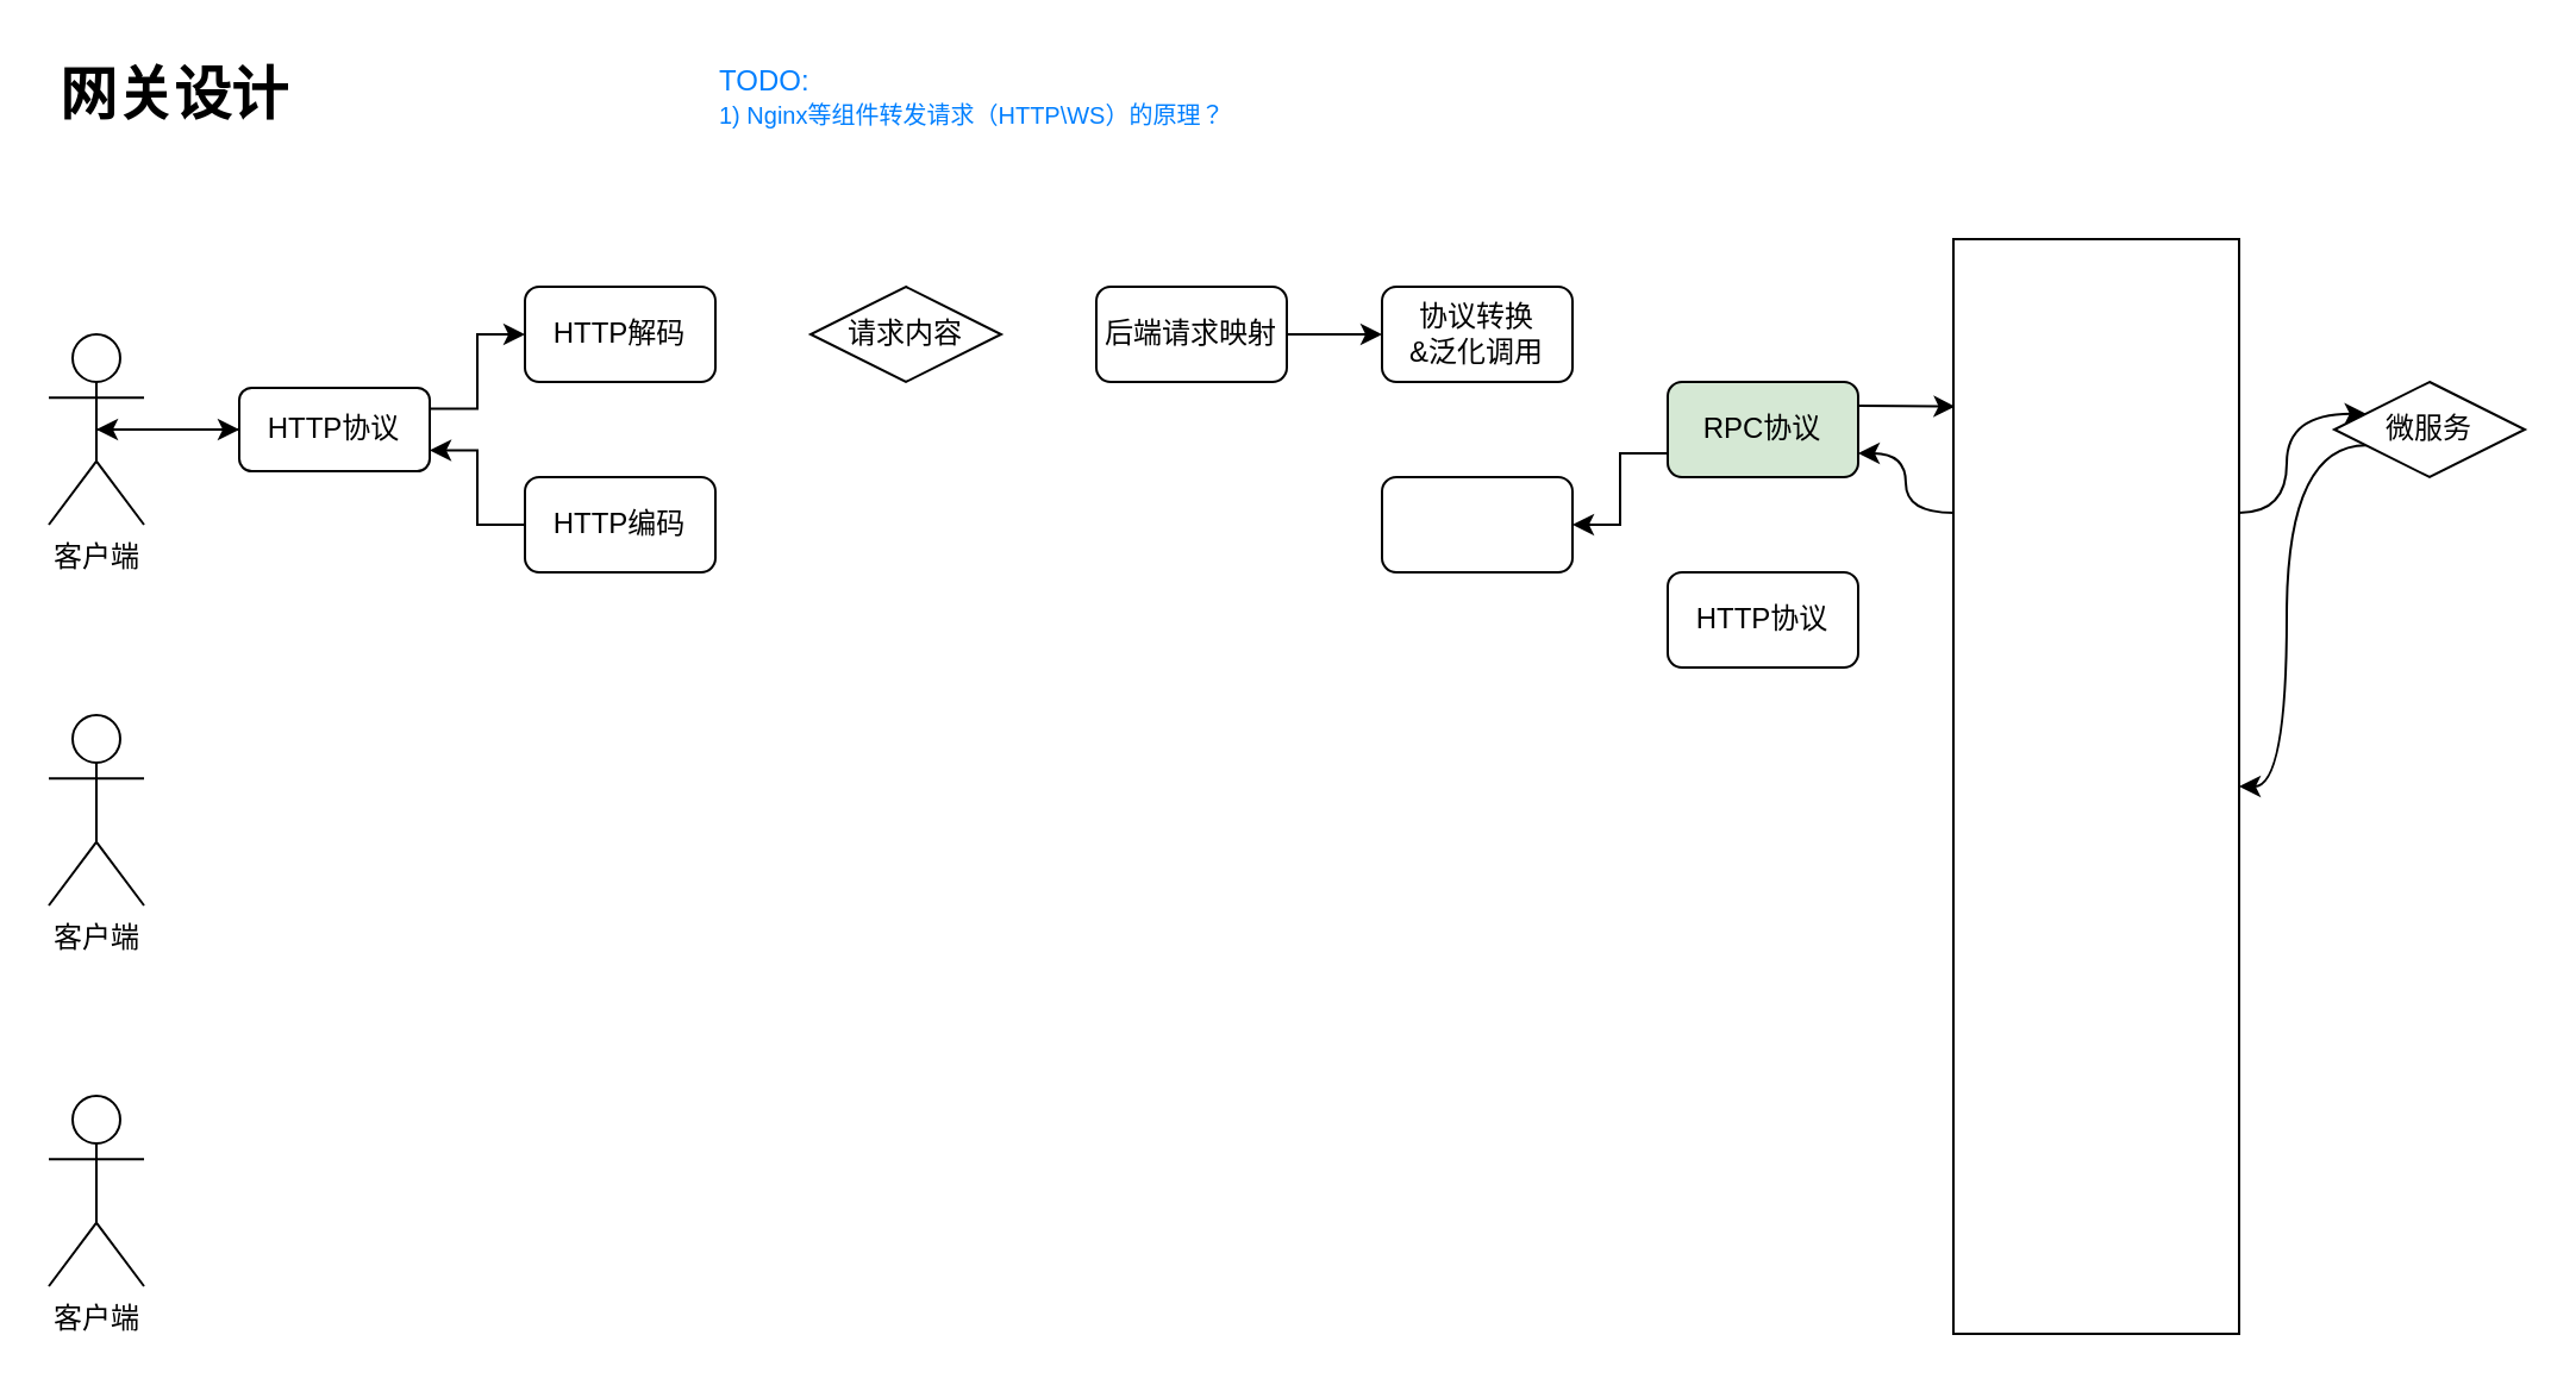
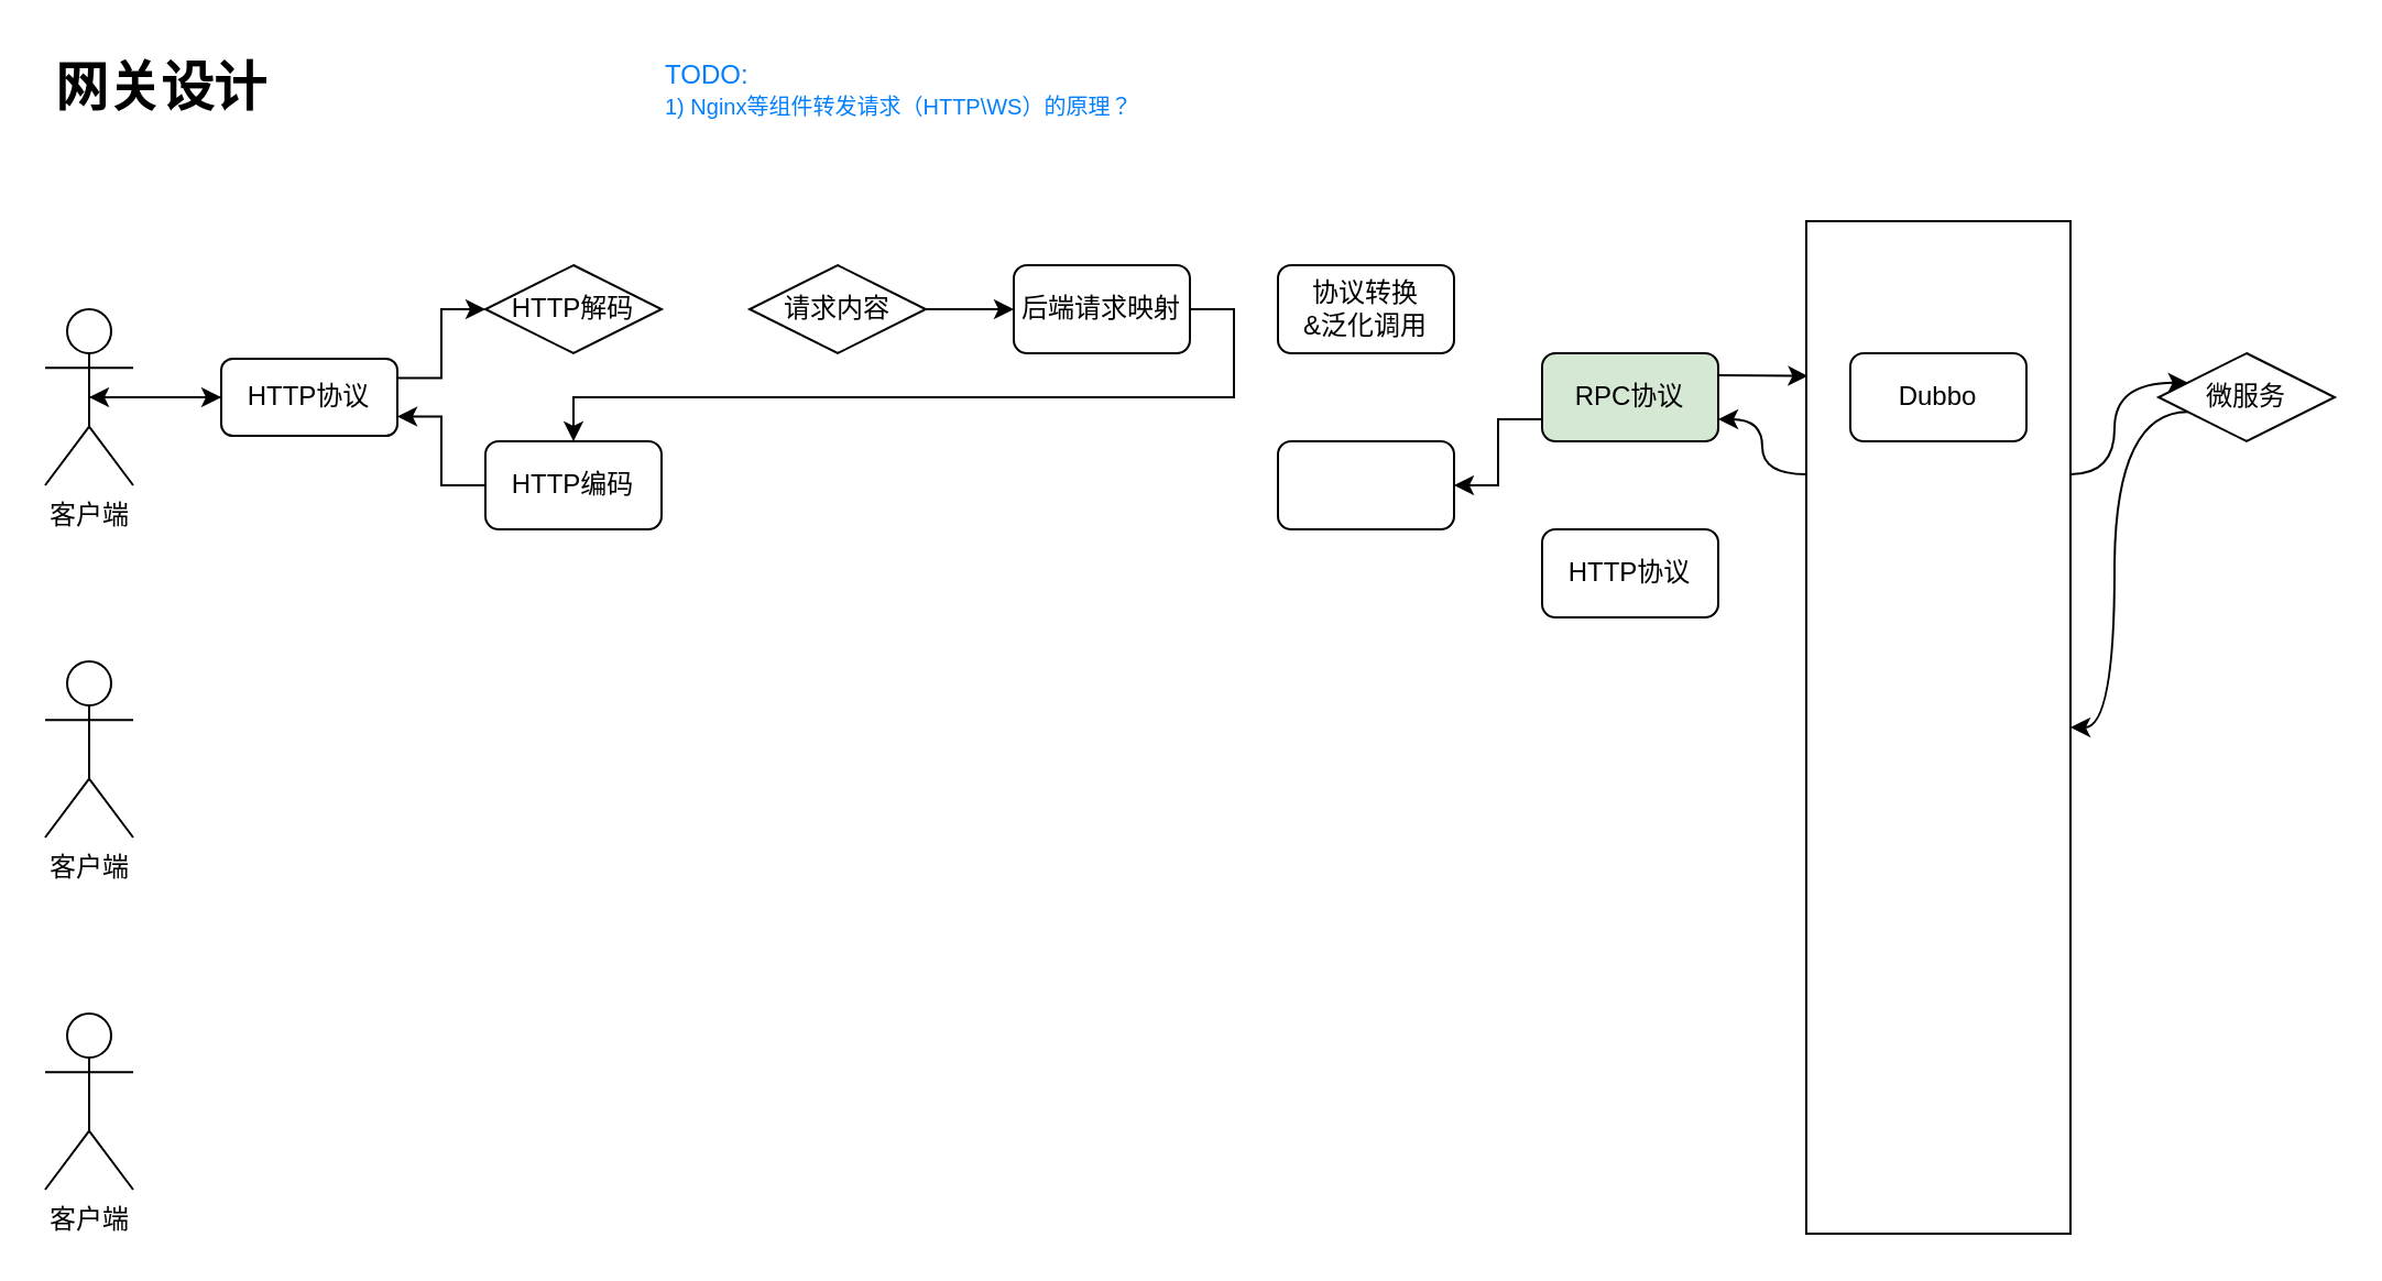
- <mxCell id="11" value="HTTP解码" style="rounded=1;whiteSpace=wrap;html=1;" parent="1" vertex="1"><mxGeometry x="220" y="120" width="80" height="40" as="geometry" /></mxCell>
+ <mxCell id="11" value="HTTP解码" style="rhombus;whiteSpace=wrap;html=1;" parent="1" vertex="1"><mxGeometry x="220" y="120" width="80" height="40" as="geometry" /></mxCell>
+ <mxCell id="12" value="" style="edgeStyle=orthogonalEdgeStyle;rounded=0;orthogonalLoop=1;jettySize=auto;html=1;fontSize=10;fontColor=#007FFF;" parent="1" source="13" target="15" edge="1"><mxGeometry relative="1" as="geometry" /></mxCell>
- <mxCell id="14" style="edgeStyle=orthogonalEdgeStyle;rounded=0;orthogonalLoop=1;jettySize=auto;html=1;exitX=1;exitY=0.5;exitDx=0;exitDy=0;fontSize=10;fontColor=#007FFF;" parent="1" source="15" target="24" edge="1"><mxGeometry relative="1" as="geometry" /></mxCell>
+ <mxCell id="14" style="edgeStyle=orthogonalEdgeStyle;rounded=0;orthogonalLoop=1;jettySize=auto;html=1;exitX=1;exitY=0.5;exitDx=0;exitDy=0;fontSize=10;fontColor=#007FFF;" parent="1" source="15" target="23" edge="1"><mxGeometry relative="1" as="geometry" /></mxCell>
+ <mxCell id="29" value="Dubbo" style="rounded=1;whiteSpace=wrap;html=1;" vertex="1" parent="1"><mxGeometry x="840" y="160" width="80" height="40" as="geometry" /></mxCell>
